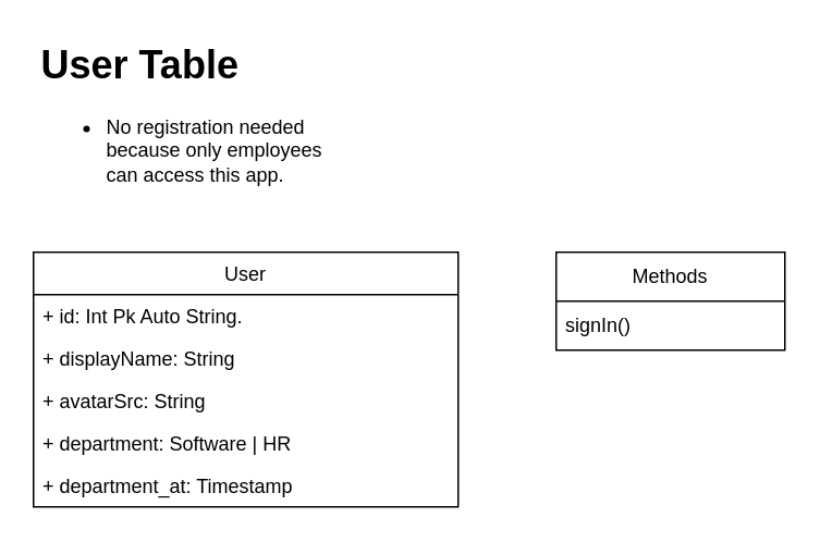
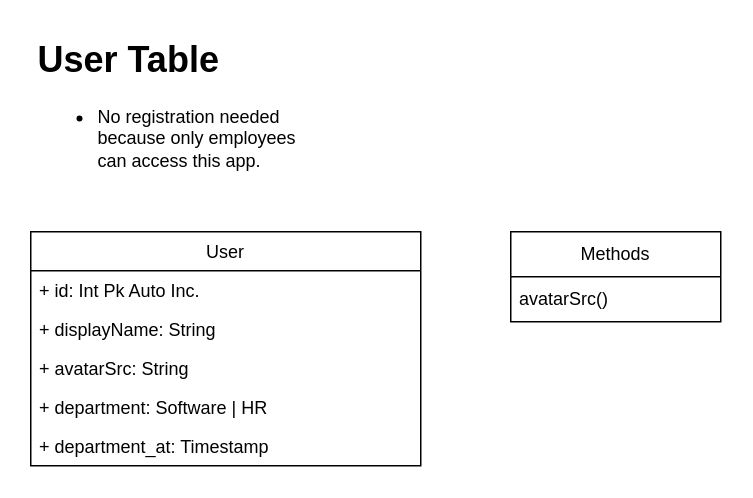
- <mxCell id="3" value="+ id: Int Pk Auto String." style="text;strokeColor=none;fillColor=none;align=left;verticalAlign=top;spacingLeft=4;spacingRight=4;overflow=hidden;rotatable=0;points=[[0,0.5],[1,0.5]];portConstraint=eastwest;" vertex="1" parent="2"><mxGeometry y="26" width="260" height="26" as="geometry" /></mxCell>
+ <mxCell id="3" value="+ id: Int Pk Auto Inc." style="text;strokeColor=none;fillColor=none;align=left;verticalAlign=top;spacingLeft=4;spacingRight=4;overflow=hidden;rotatable=0;points=[[0,0.5],[1,0.5]];portConstraint=eastwest;" vertex="1" parent="2"><mxGeometry y="26" width="260" height="26" as="geometry" /></mxCell>
- <mxCell id="9" value="signIn()" style="text;strokeColor=none;fillColor=none;align=left;verticalAlign=middle;spacingLeft=4;spacingRight=4;overflow=hidden;points=[[0,0.5],[1,0.5]];portConstraint=eastwest;rotatable=0;whiteSpace=wrap;html=1;" vertex="1" parent="8"><mxGeometry y="30" width="140" height="30" as="geometry" /></mxCell>
+ <mxCell id="9" value="avatarSrc()" style="text;strokeColor=none;fillColor=none;align=left;verticalAlign=middle;spacingLeft=4;spacingRight=4;overflow=hidden;points=[[0,0.5],[1,0.5]];portConstraint=eastwest;rotatable=0;whiteSpace=wrap;html=1;" vertex="1" parent="8"><mxGeometry y="30" width="140" height="30" as="geometry" /></mxCell>
